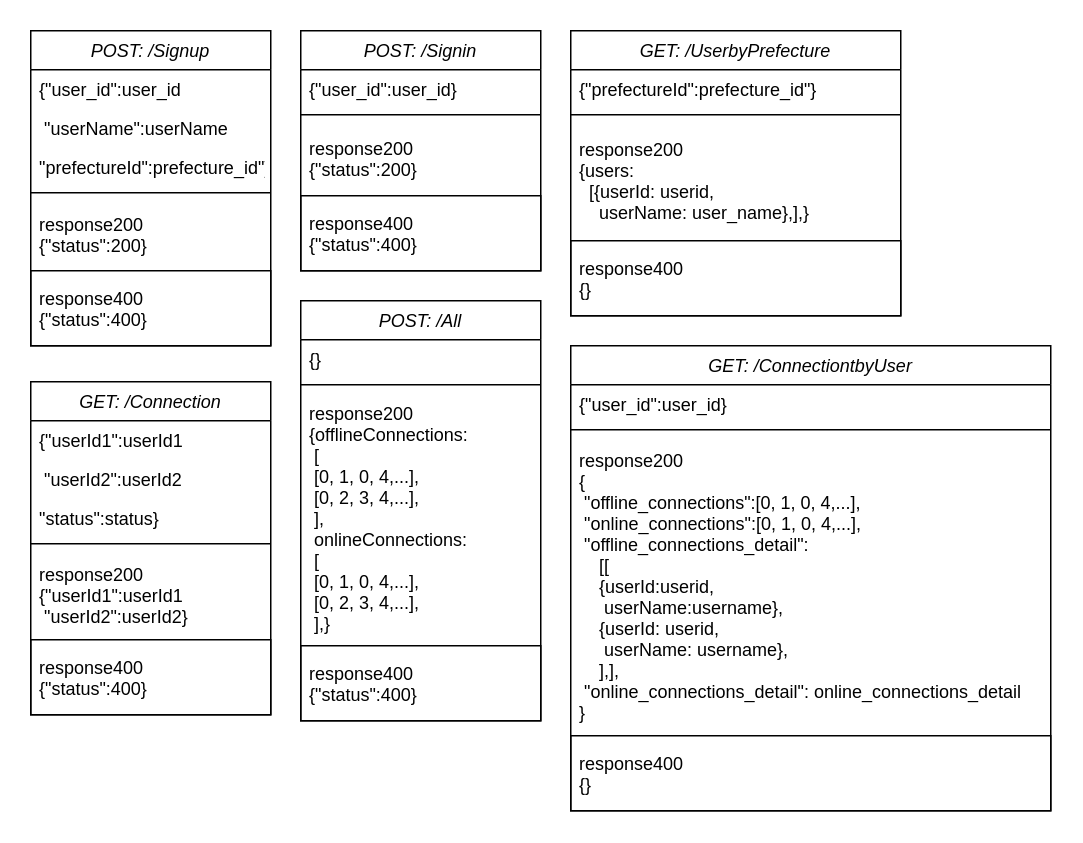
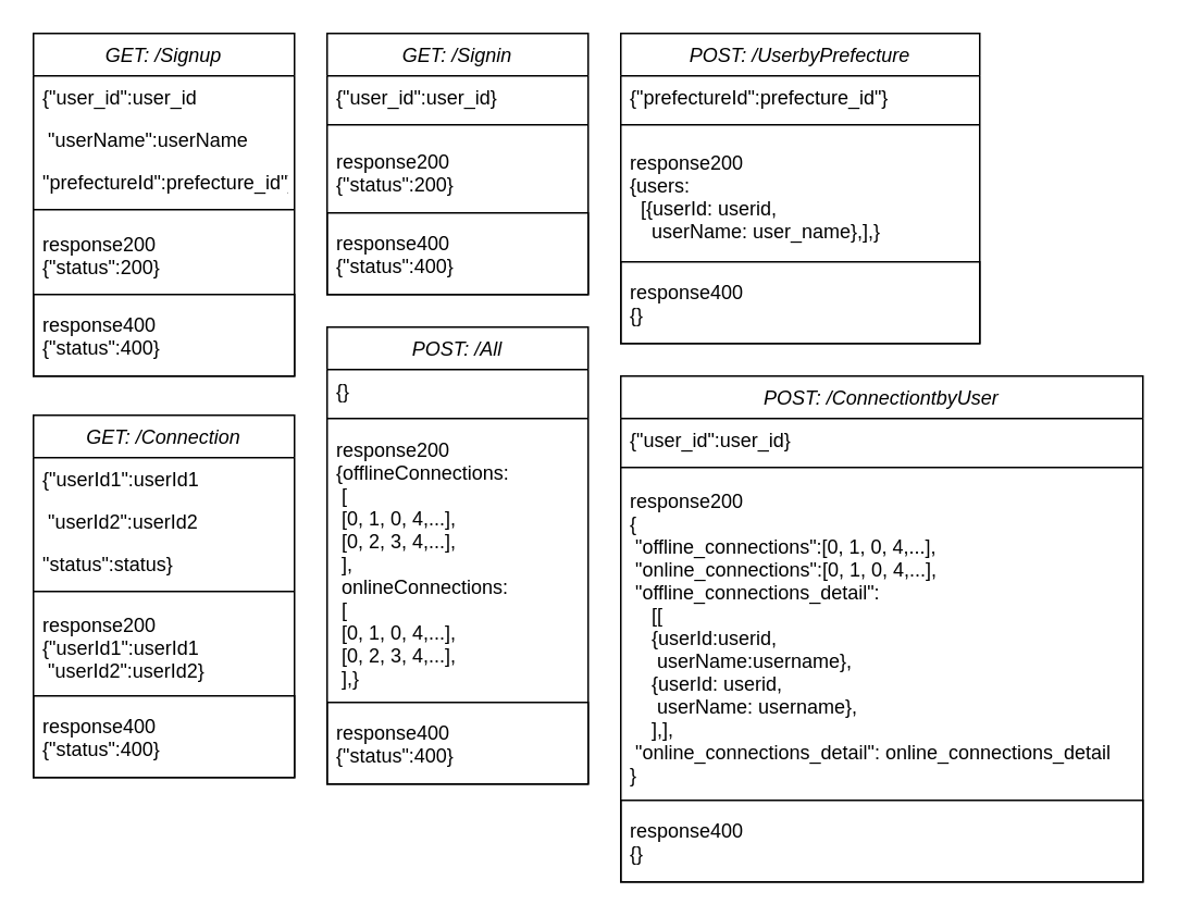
- <mxCell id="2" value="POST: /Signup" style="swimlane;fontStyle=2;align=center;verticalAlign=top;childLayout=stackLayout;horizontal=1;startSize=26;horizontalStack=0;resizeParent=1;resizeLast=0;collapsible=1;marginBottom=0;rounded=0;shadow=0;strokeWidth=1;" parent="1" vertex="1"><mxGeometry x="20" y="20" width="160" height="210" as="geometry"><mxRectangle x="230" y="140" width="160" height="26" as="alternateBounds" /></mxGeometry></mxCell>
+ <mxCell id="2" value="GET: /Signup" style="swimlane;fontStyle=2;align=center;verticalAlign=top;childLayout=stackLayout;horizontal=1;startSize=26;horizontalStack=0;resizeParent=1;resizeLast=0;collapsible=1;marginBottom=0;rounded=0;shadow=0;strokeWidth=1;" parent="1" vertex="1"><mxGeometry x="20" y="20" width="160" height="210" as="geometry"><mxRectangle x="230" y="140" width="160" height="26" as="alternateBounds" /></mxGeometry></mxCell>
- <mxCell id="9" value="POST: /Signin" style="swimlane;fontStyle=2;align=center;verticalAlign=top;childLayout=stackLayout;horizontal=1;startSize=26;horizontalStack=0;resizeParent=1;resizeLast=0;collapsible=1;marginBottom=0;rounded=0;shadow=0;strokeWidth=1;" vertex="1" parent="1"><mxGeometry x="200" y="20" width="160" height="160" as="geometry"><mxRectangle x="230" y="140" width="160" height="26" as="alternateBounds" /></mxGeometry></mxCell>
+ <mxCell id="9" value="GET: /Signin" style="swimlane;fontStyle=2;align=center;verticalAlign=top;childLayout=stackLayout;horizontal=1;startSize=26;horizontalStack=0;resizeParent=1;resizeLast=0;collapsible=1;marginBottom=0;rounded=0;shadow=0;strokeWidth=1;" vertex="1" parent="1"><mxGeometry x="200" y="20" width="160" height="160" as="geometry"><mxRectangle x="230" y="140" width="160" height="26" as="alternateBounds" /></mxGeometry></mxCell>
- <mxCell id="26" value="GET: /UserbyPrefecture" style="swimlane;fontStyle=2;align=center;verticalAlign=top;childLayout=stackLayout;horizontal=1;startSize=26;horizontalStack=0;resizeParent=1;resizeLast=0;collapsible=1;marginBottom=0;rounded=0;shadow=0;strokeWidth=1;" vertex="1" parent="1"><mxGeometry x="380" y="20" width="220" height="190" as="geometry"><mxRectangle x="230" y="140" width="160" height="26" as="alternateBounds" /></mxGeometry></mxCell>
+ <mxCell id="26" value="POST: /UserbyPrefecture" style="swimlane;fontStyle=2;align=center;verticalAlign=top;childLayout=stackLayout;horizontal=1;startSize=26;horizontalStack=0;resizeParent=1;resizeLast=0;collapsible=1;marginBottom=0;rounded=0;shadow=0;strokeWidth=1;" vertex="1" parent="1"><mxGeometry x="380" y="20" width="220" height="190" as="geometry"><mxRectangle x="230" y="140" width="160" height="26" as="alternateBounds" /></mxGeometry></mxCell>
- <mxCell id="31" value="GET: /ConnectiontbyUser" style="swimlane;fontStyle=2;align=center;verticalAlign=top;childLayout=stackLayout;horizontal=1;startSize=26;horizontalStack=0;resizeParent=1;resizeLast=0;collapsible=1;marginBottom=0;rounded=0;shadow=0;strokeWidth=1;" vertex="1" parent="1"><mxGeometry x="380" y="230" width="320" height="310" as="geometry"><mxRectangle x="230" y="140" width="160" height="26" as="alternateBounds" /></mxGeometry></mxCell>
+ <mxCell id="31" value="POST: /ConnectiontbyUser" style="swimlane;fontStyle=2;align=center;verticalAlign=top;childLayout=stackLayout;horizontal=1;startSize=26;horizontalStack=0;resizeParent=1;resizeLast=0;collapsible=1;marginBottom=0;rounded=0;shadow=0;strokeWidth=1;" vertex="1" parent="1"><mxGeometry x="380" y="230" width="320" height="310" as="geometry"><mxRectangle x="230" y="140" width="160" height="26" as="alternateBounds" /></mxGeometry></mxCell>
